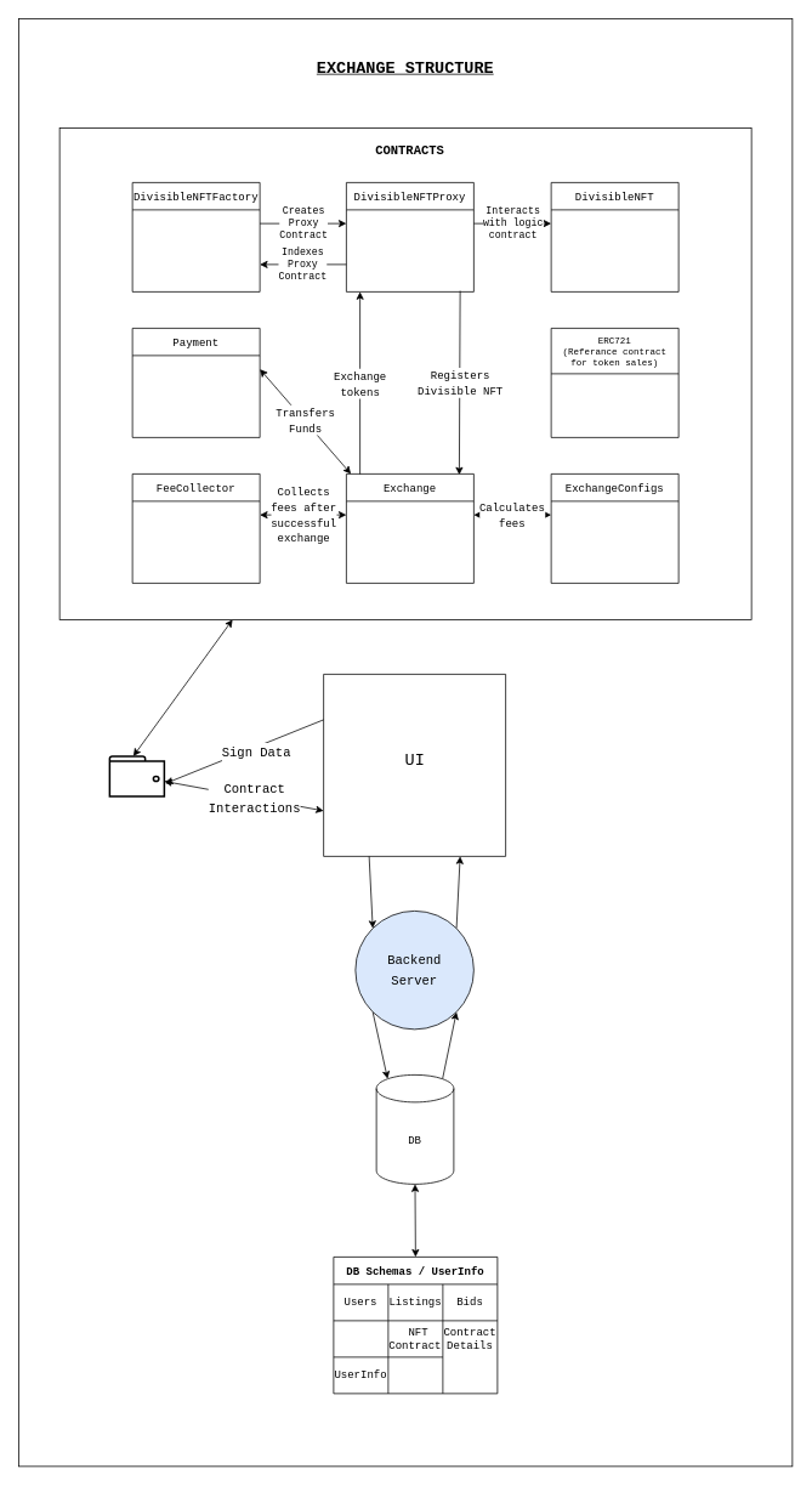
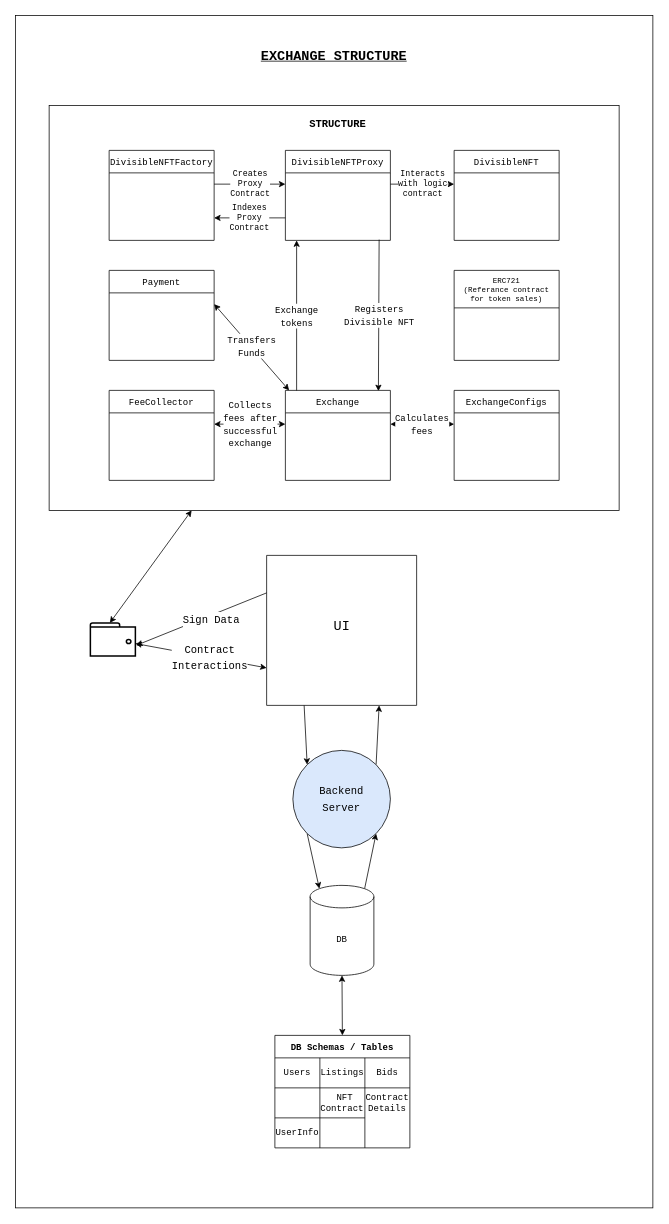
- <mxCell id="28" value="&lt;b&gt;CONTRACTS&lt;/b&gt;" style="text;html=1;strokeColor=none;fillColor=none;align=center;verticalAlign=middle;whiteSpace=wrap;rounded=0;fontSize=14;fontFamily=Courier New;" parent="1" vertex="1"><mxGeometry x="365" y="150" width="170" height="30" as="geometry" /></mxCell>
+ <mxCell id="28" value="&lt;b&gt;STRUCTURE&lt;/b&gt;" style="text;html=1;strokeColor=none;fillColor=none;align=center;verticalAlign=middle;whiteSpace=wrap;rounded=0;fontSize=14;fontFamily=Courier New;" parent="1" vertex="1"><mxGeometry x="365" y="150" width="170" height="30" as="geometry" /></mxCell>
- <mxCell id="37" value="DB Schemas / UserInfo" style="shape=table;startSize=30;container=1;collapsible=0;childLayout=tableLayout;fontStyle=1;align=center;pointerEvents=1;fontSize=12;strokeColor=#000000;fontFamily=Courier New;" parent="1" vertex="1"><mxGeometry x="366" y="1380" width="180" height="150" as="geometry" /></mxCell>
+ <mxCell id="37" value="DB Schemas / Tables" style="shape=table;startSize=30;container=1;collapsible=0;childLayout=tableLayout;fontStyle=1;align=center;pointerEvents=1;fontSize=12;strokeColor=#000000;fontFamily=Courier New;" parent="1" vertex="1"><mxGeometry x="366" y="1380" width="180" height="150" as="geometry" /></mxCell>
